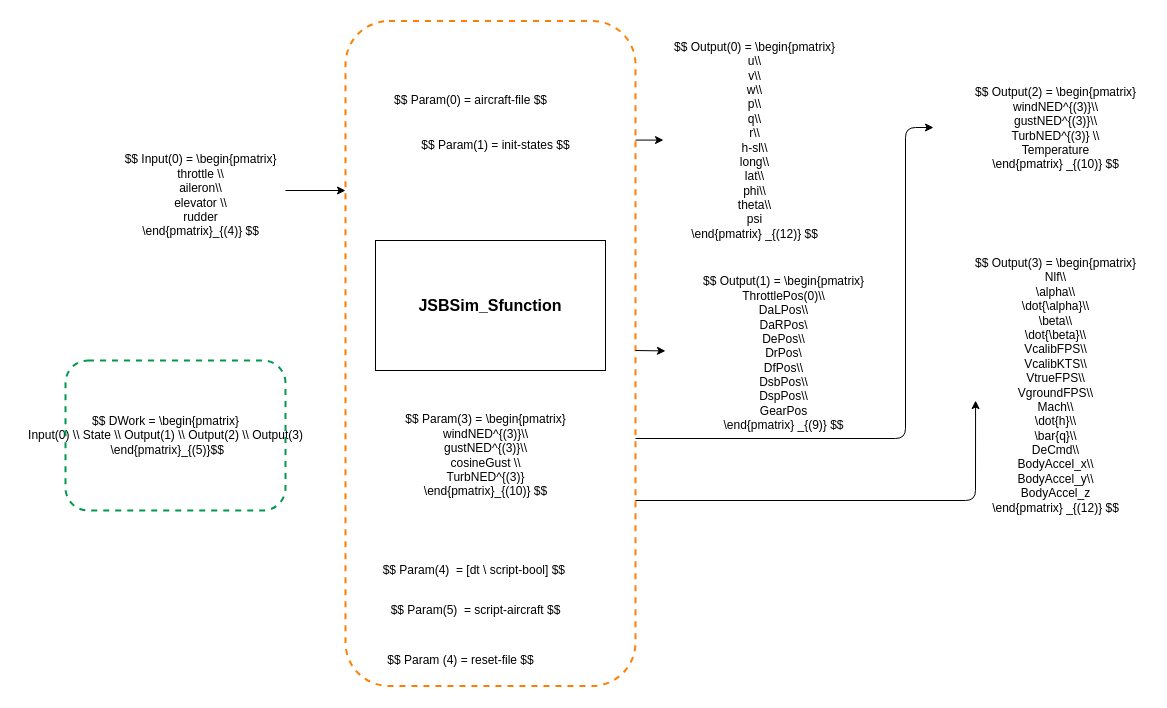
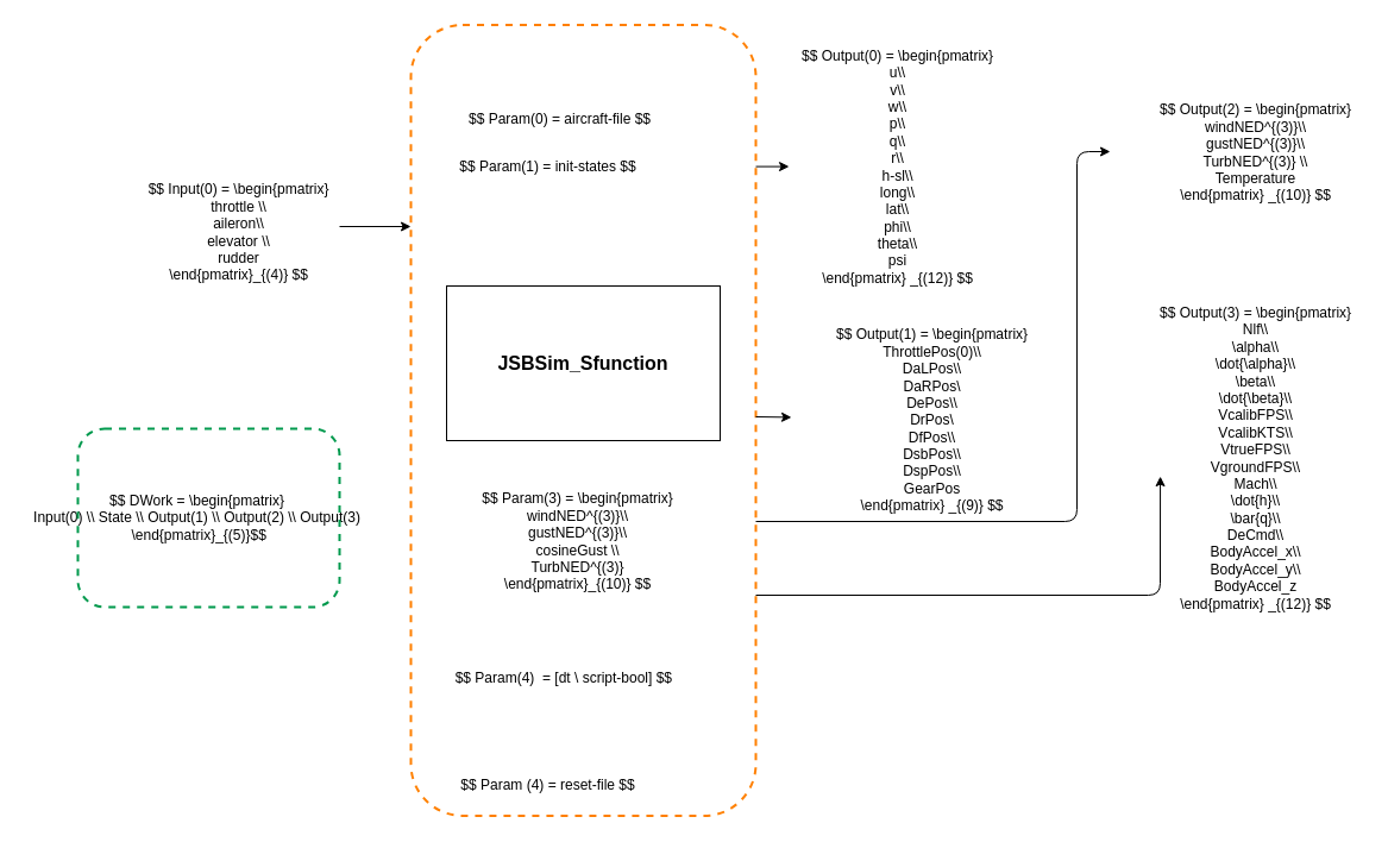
- <mxCell id="12" value="$$ Param(1) = init-states $$" style="text;html=1;align=center;verticalAlign=middle;resizable=0;points=[];autosize=1;sketch=0;" parent="1" vertex="1"><mxGeometry x="415" y="135" width="160" height="20" as="geometry" /></mxCell>
+ <mxCell id="12" value="$$ Param(1) = init-states $$" style="text;html=1;align=center;verticalAlign=middle;resizable=0;points=[];autosize=1;sketch=0;" parent="1" vertex="1"><mxGeometry x="380" y="130" width="160" height="20" as="geometry" /></mxCell>
- <mxCell id="14" value="$$ Param(5)&amp;nbsp; = script-aircraft $$" style="text;html=1;align=center;verticalAlign=middle;resizable=0;points=[];autosize=1;sketch=0;" parent="1" vertex="1"><mxGeometry x="380" y="600" width="190" height="20" as="geometry" /></mxCell>
